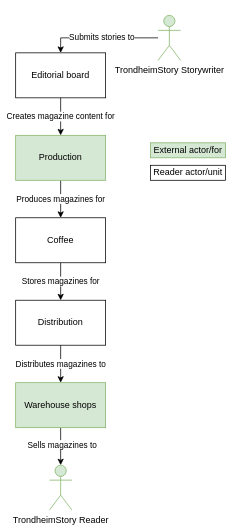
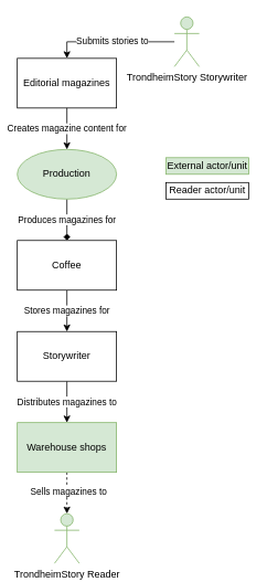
- <mxCell id="2" value="Editorial board" style="rounded=0;whiteSpace=wrap;html=1;" vertex="1" parent="1"><mxGeometry x="20" y="70" width="120" height="60" as="geometry" /></mxCell>
+ <mxCell id="2" value="Editorial magazines" style="rounded=0;whiteSpace=wrap;html=1;" vertex="1" parent="1"><mxGeometry x="20" y="70" width="120" height="60" as="geometry" /></mxCell>
- <mxCell id="16" value="External actor/for" style="rounded=0;whiteSpace=wrap;html=1;fillColor=#d5e8d4;strokeColor=#82b366;" vertex="1" parent="1"><mxGeometry x="200" y="190" width="100" height="20" as="geometry" /></mxCell>
+ <mxCell id="16" value="External actor/unit" style="rounded=0;whiteSpace=wrap;html=1;fillColor=#d5e8d4;strokeColor=#82b366;" vertex="1" parent="1"><mxGeometry x="200" y="190" width="100" height="20" as="geometry" /></mxCell>
- <mxCell id="4" value="Production" style="rounded=0;whiteSpace=wrap;html=1;fillColor=#d5e8d4;strokeColor=#82b366;" vertex="1" parent="1"><mxGeometry x="20" y="180" width="120" height="60" as="geometry" /></mxCell>
+ <mxCell id="4" value="Production" style="ellipse;whiteSpace=wrap;html=1;fillColor=#d5e8d4;strokeColor=#82b366;" vertex="1" parent="1"><mxGeometry x="20" y="180" width="120" height="60" as="geometry" /></mxCell>
- <mxCell id="3" value="Produces magazines for" style="edgeStyle=orthogonalEdgeStyle;rounded=0;orthogonalLoop=1;jettySize=auto;html=1;" edge="1" parent="1" source="4" target="6"><mxGeometry relative="1" as="geometry" /></mxCell>
+ <mxCell id="3" value="Produces magazines for" style="edgeStyle=orthogonalEdgeStyle;rounded=0;orthogonalLoop=1;jettySize=auto;html=1;endArrow=diamond;" edge="1" parent="1" source="4" target="6"><mxGeometry relative="1" as="geometry" /></mxCell>
- <mxCell id="8" value="Distribution" style="rounded=0;whiteSpace=wrap;html=1;" vertex="1" parent="1"><mxGeometry x="20" y="400" width="120" height="60" as="geometry" /></mxCell>
+ <mxCell id="8" value="Storywriter" style="rounded=0;whiteSpace=wrap;html=1;" vertex="1" parent="1"><mxGeometry x="20" y="400" width="120" height="60" as="geometry" /></mxCell>
- <mxCell id="10" style="edgeStyle=orthogonalEdgeStyle;rounded=0;orthogonalLoop=1;jettySize=auto;html=1;entryX=0.5;entryY=0;entryDx=0;entryDy=0;entryPerimeter=0;" edge="1" parent="1" source="12" target="13"><mxGeometry relative="1" as="geometry" /></mxCell>
+ <mxCell id="10" style="edgeStyle=orthogonalEdgeStyle;rounded=0;orthogonalLoop=1;jettySize=auto;html=1;entryX=0.5;entryY=0;entryDx=0;entryDy=0;entryPerimeter=0;dashed=1;" edge="1" parent="1" source="12" target="13"><mxGeometry relative="1" as="geometry" /></mxCell>
